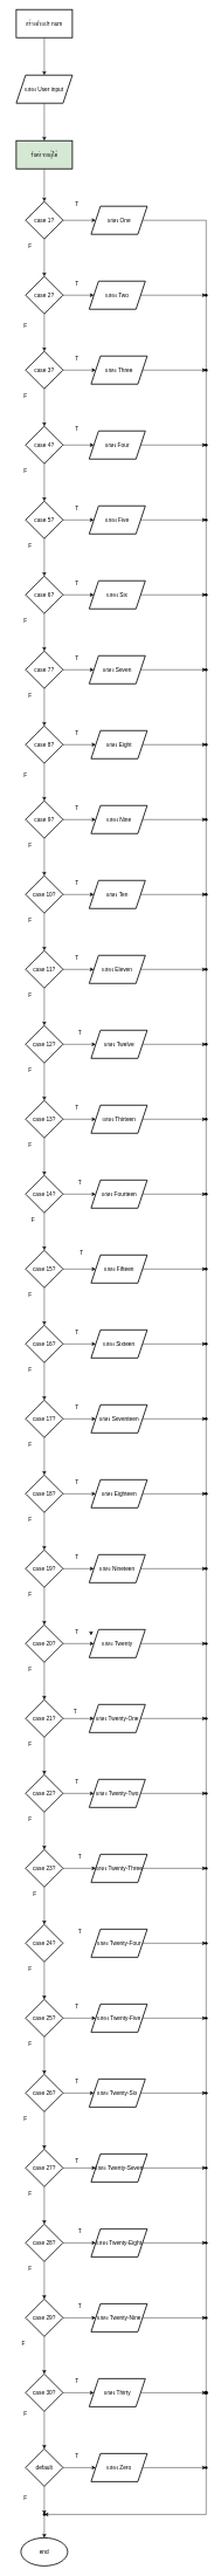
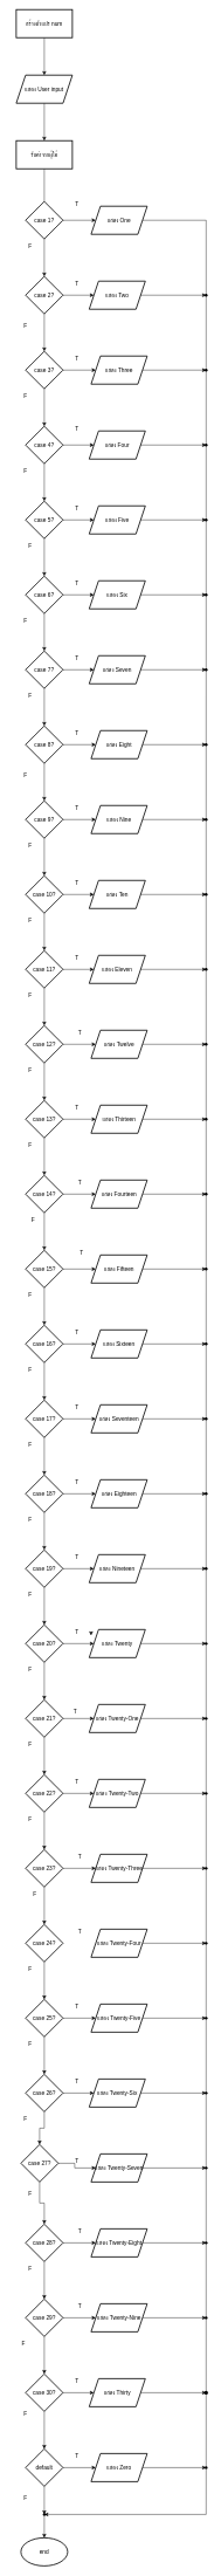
- <mxCell id="7" value="รับค่าจากผู้ใช้" style="whiteSpace=wrap;html=1;strokeWidth=2;fillColor=#d5e8d4;" vertex="1" parent="1"><mxGeometry x="34" y="300" width="120" height="60" as="geometry" /></mxCell>
+ <mxCell id="7" value="รับค่าจากผู้ใช้" style="whiteSpace=wrap;html=1;strokeWidth=2;" vertex="1" parent="1"><mxGeometry x="34" y="300" width="120" height="60" as="geometry" /></mxCell>
- <mxCell id="6" value="" style="edgeStyle=orthogonalEdgeStyle;rounded=0;orthogonalLoop=1;jettySize=auto;html=1;" edge="1" parent="1" source="7" target="10"><mxGeometry relative="1" as="geometry" /></mxCell>
+ <mxCell id="6" value="" style="edgeStyle=orthogonalEdgeStyle;rounded=0;orthogonalLoop=1;jettySize=auto;html=1;endArrow=none;" edge="1" parent="1" source="7" target="10"><mxGeometry relative="1" as="geometry" /></mxCell>
- <mxCell id="87" value="case 27?" style="rhombus;whiteSpace=wrap;html=1;strokeWidth=2;" vertex="1" parent="1"><mxGeometry x="54" y="4590" width="80" height="80" as="geometry" /></mxCell>
+ <mxCell id="87" value="case 27?" style="rhombus;whiteSpace=wrap;html=1;strokeWidth=2;" vertex="1" parent="1"><mxGeometry x="44" y="4580" width="80" height="80" as="geometry" /></mxCell>
